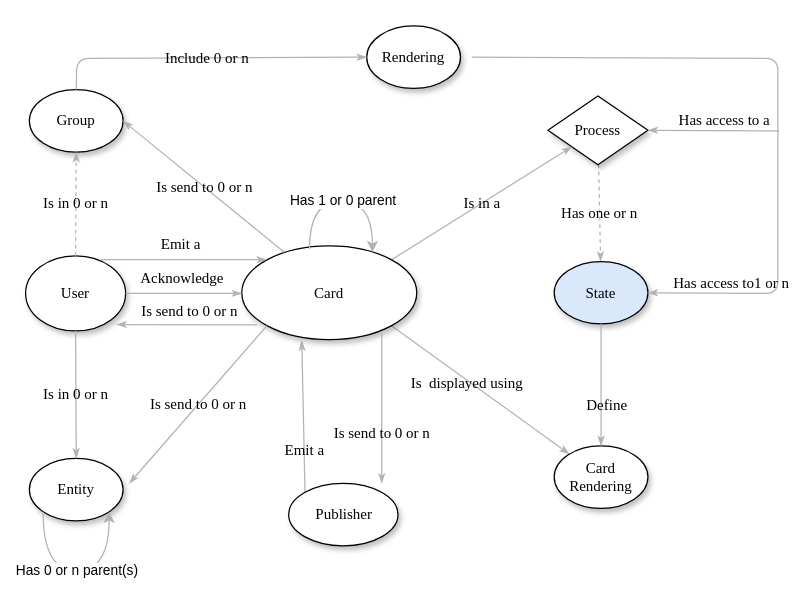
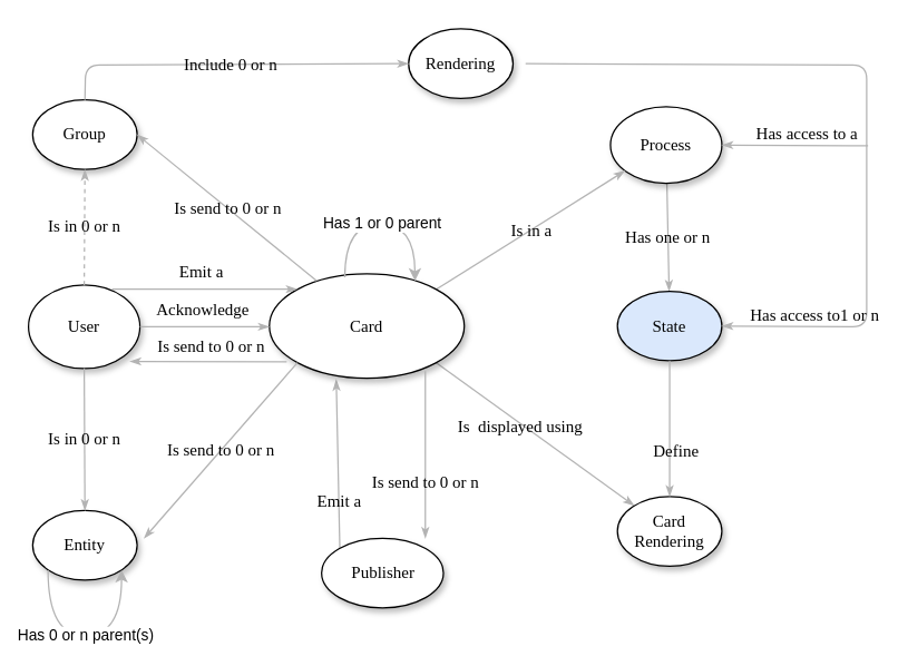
- <mxCell id="6" value="Process" style="rhombus;whiteSpace=wrap;html=1;shadow=1;comic=0;labelBackgroundColor=none;strokeWidth=1;fontFamily=Verdana;fontSize=12;align=center;" parent="1" vertex="1"><mxGeometry x="438" y="76" width="80" height="55" as="geometry" /></mxCell>
+ <mxCell id="6" value="Process" style="ellipse;whiteSpace=wrap;html=1;rounded=0;shadow=1;comic=0;labelBackgroundColor=none;strokeWidth=1;fontFamily=Verdana;fontSize=12;align=center;" parent="1" vertex="1"><mxGeometry x="438" y="76" width="80" height="55" as="geometry" /></mxCell>
- <mxCell id="4" value="Has one or n " style="edgeStyle=none;rounded=1;html=1;labelBackgroundColor=none;startArrow=none;startFill=0;startSize=5;endArrow=classicThin;endFill=1;endSize=5;jettySize=auto;orthogonalLoop=1;strokeColor=#B3B3B3;strokeWidth=1;fontFamily=Verdana;fontSize=12;dashed=1;" parent="1" source="6" target="8" edge="1"><mxGeometry relative="1" as="geometry" /></mxCell>
+ <mxCell id="4" value="Has one or n " style="edgeStyle=none;rounded=1;html=1;labelBackgroundColor=none;startArrow=none;startFill=0;startSize=5;endArrow=classicThin;endFill=1;endSize=5;jettySize=auto;orthogonalLoop=1;strokeColor=#B3B3B3;strokeWidth=1;fontFamily=Verdana;fontSize=12" parent="1" source="6" target="8" edge="1"><mxGeometry relative="1" as="geometry" /></mxCell>
